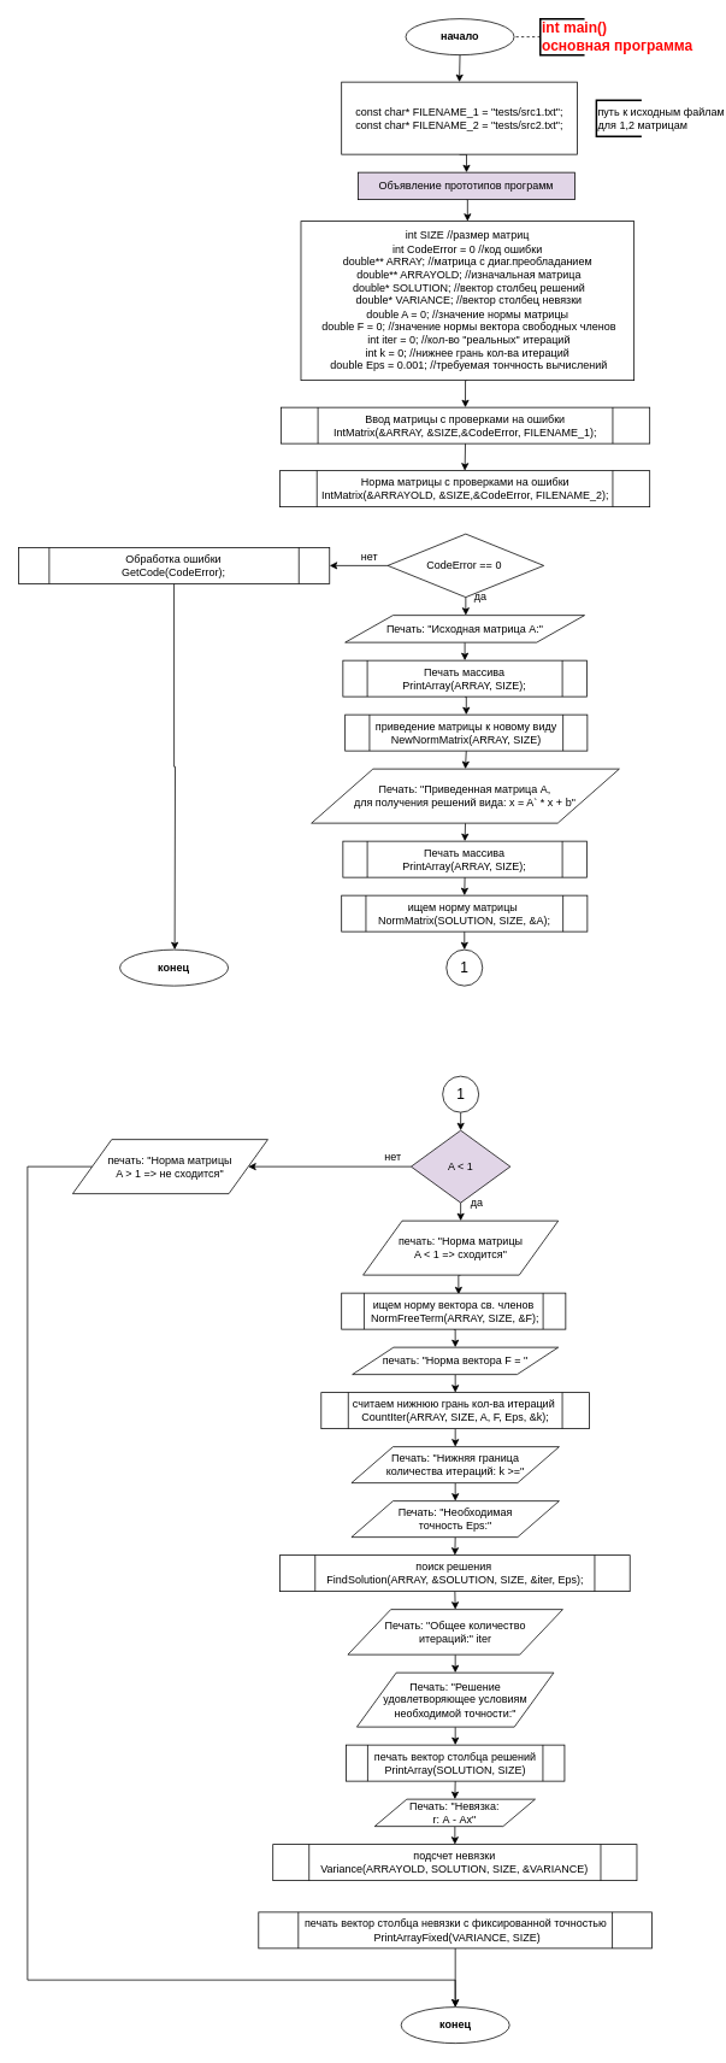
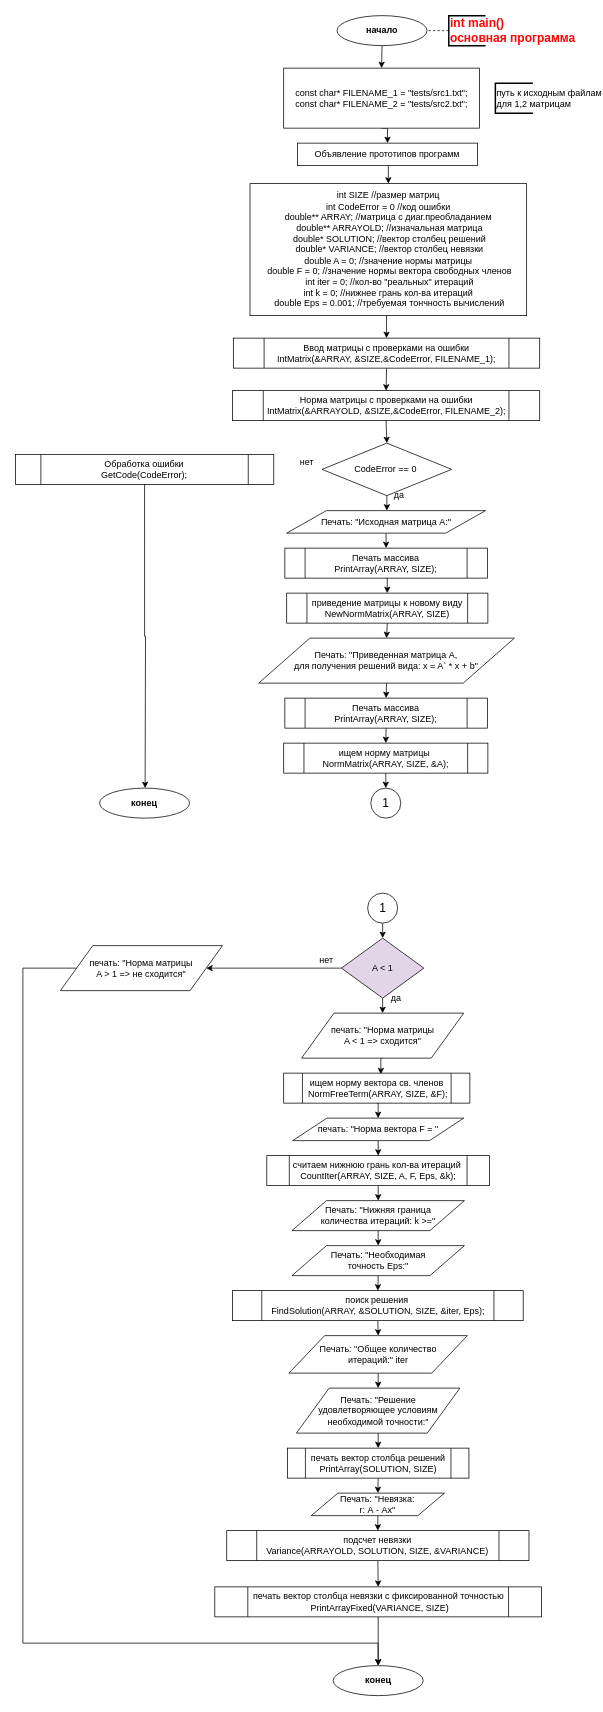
- <mxCell id="11" value="&lt;span style=&quot;text-align: left&quot;&gt;Объявление прототипов программ&lt;/span&gt;" style="rounded=0;whiteSpace=wrap;html=1;fillColor=#e1d5e7;" parent="1" vertex="1"><mxGeometry x="396.15" y="190" width="240" height="30" as="geometry" /></mxCell>
+ <mxCell id="11" value="&lt;span style=&quot;text-align: left&quot;&gt;Объявление прототипов программ&lt;/span&gt;" style="rounded=0;whiteSpace=wrap;html=1;" parent="1" vertex="1"><mxGeometry x="396.15" y="190" width="240" height="30" as="geometry" /></mxCell>
+ <mxCell id="7" style="edgeStyle=orthogonalEdgeStyle;rounded=0;orthogonalLoop=1;jettySize=auto;html=1;exitX=0.5;exitY=1;exitDx=0;exitDy=0;entryX=0.5;entryY=0;entryDx=0;entryDy=0;" parent="1" source="8" target="22" edge="1"><mxGeometry relative="1" as="geometry" /></mxCell>
- <mxCell id="21" style="edgeStyle=orthogonalEdgeStyle;rounded=0;orthogonalLoop=1;jettySize=auto;html=1;exitX=0;exitY=0.5;exitDx=0;exitDy=0;entryX=1;entryY=0.5;entryDx=0;entryDy=0;" parent="1" source="22" target="26" edge="1"><mxGeometry relative="1" as="geometry"><mxPoint x="520.03" y="1040" as="targetPoint" /><Array as="points" /></mxGeometry></mxCell>
- <mxCell id="36" value="ищем норму матрицы&amp;nbsp;&lt;br&gt;NormMatrix(SOLUTION, SIZE, &amp;amp;A);" style="shape=process;whiteSpace=wrap;html=1;backgroundOutline=1;" parent="1" vertex="1"><mxGeometry x="377.77" y="990" width="272.23" height="40" as="geometry" /></mxCell>
+ <mxCell id="36" value="ищем норму матрицы&amp;nbsp;&lt;br&gt;NormMatrix(ARRAY, SIZE, &amp;amp;A);" style="shape=process;whiteSpace=wrap;html=1;backgroundOutline=1;" parent="1" vertex="1"><mxGeometry x="377.77" y="990" width="272.23" height="40" as="geometry" /></mxCell>
+ <mxCell id="70" style="edgeStyle=orthogonalEdgeStyle;rounded=0;orthogonalLoop=1;jettySize=auto;html=1;exitX=0.5;exitY=1;exitDx=0;exitDy=0;entryX=0.5;entryY=0;entryDx=0;entryDy=0;" parent="1" source="71" target="73" edge="1"><mxGeometry relative="1" as="geometry" /></mxCell>
